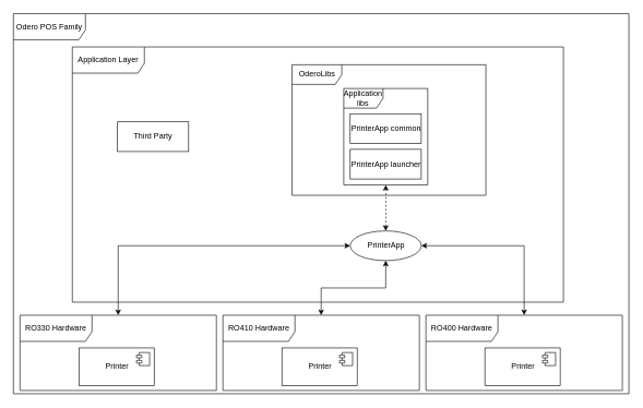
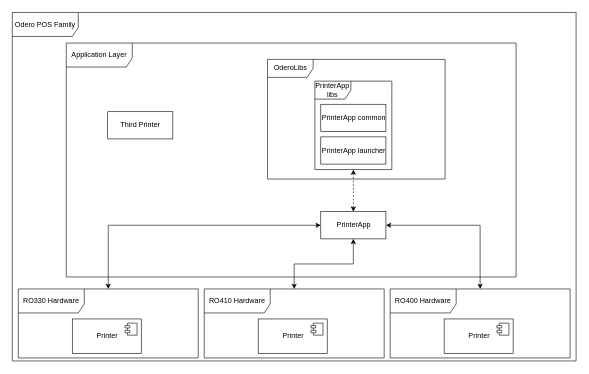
- <mxCell id="23" value="Application libs" style="shape=umlFrame;whiteSpace=wrap;html=1;" vertex="1" parent="20"><mxGeometry width="128.289" height="147.384" as="geometry" /></mxCell>
+ <mxCell id="23" value="PrinterApp libs" style="shape=umlFrame;whiteSpace=wrap;html=1;" vertex="1" parent="20"><mxGeometry width="128.289" height="147.384" as="geometry" /></mxCell>
- <mxCell id="17" value="Third Party" style="html=1;" vertex="1" parent="15"><mxGeometry x="69.079" y="114.502" width="108.553" height="45.349" as="geometry" /></mxCell>
+ <mxCell id="17" value="Third Printer" style="html=1;" vertex="1" parent="15"><mxGeometry x="69.079" y="114.502" width="108.553" height="45.349" as="geometry" /></mxCell>
- <mxCell id="24" value="PrinterApp" style="ellipse;html=1;" vertex="1" parent="15"><mxGeometry x="424.342" y="281.163" width="108.553" height="45.349" as="geometry" /></mxCell>
+ <mxCell id="24" value="PrinterApp" style="html=1;" vertex="1" parent="15"><mxGeometry x="424.342" y="281.163" width="108.553" height="45.349" as="geometry" /></mxCell>
